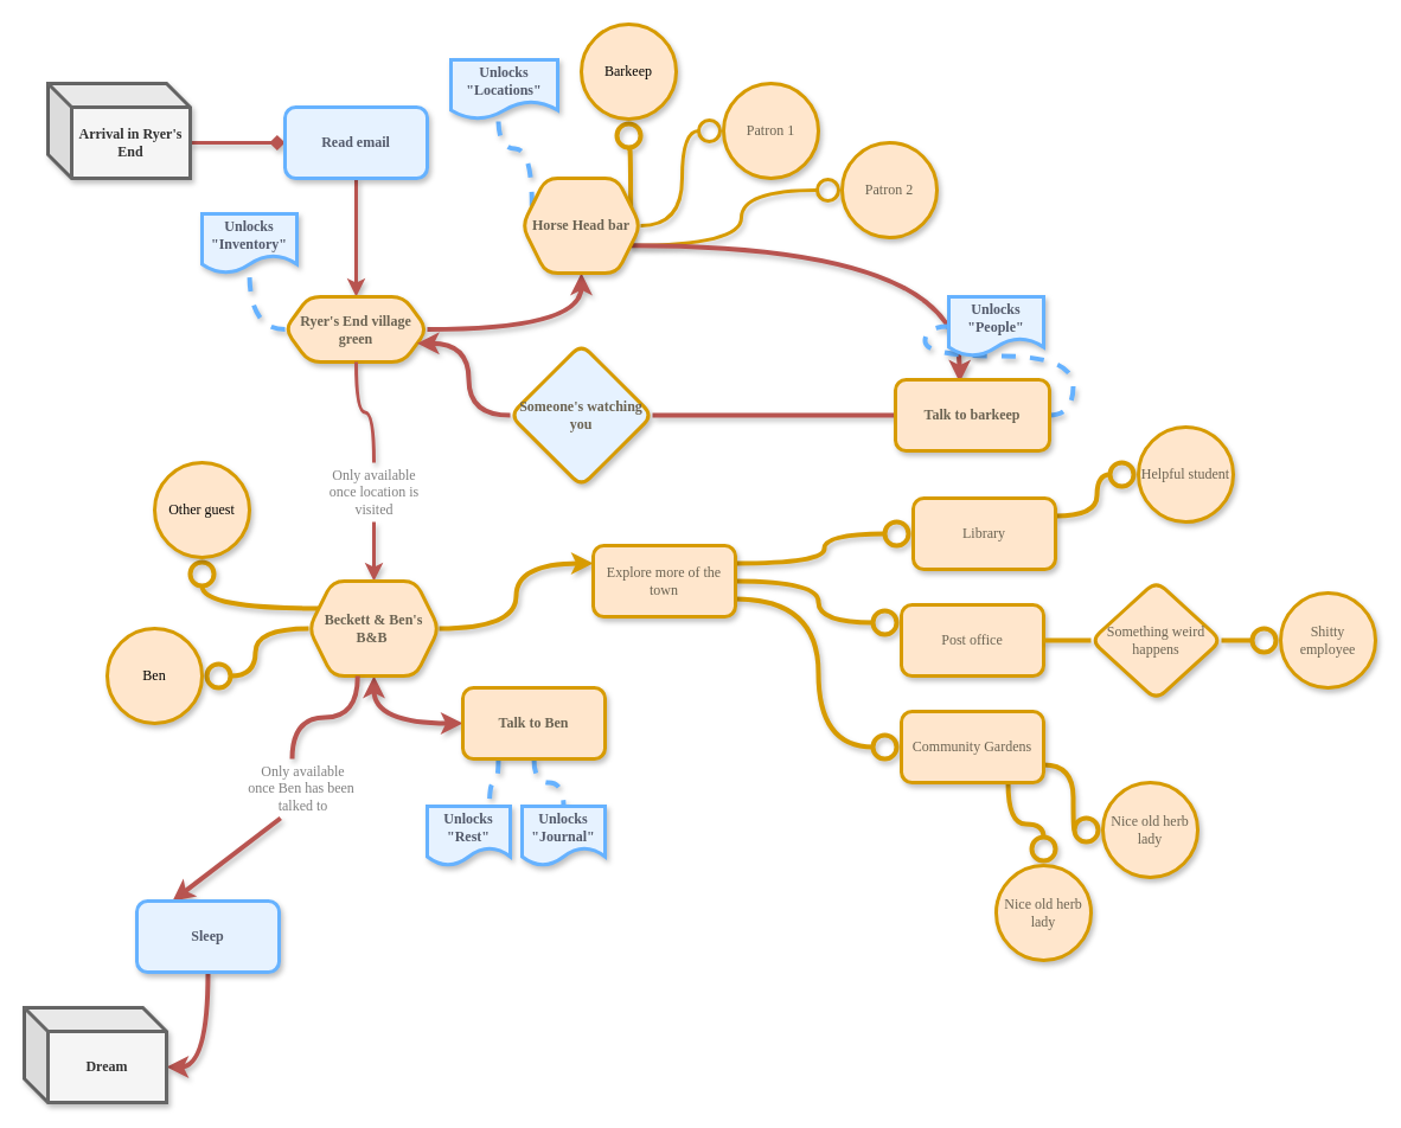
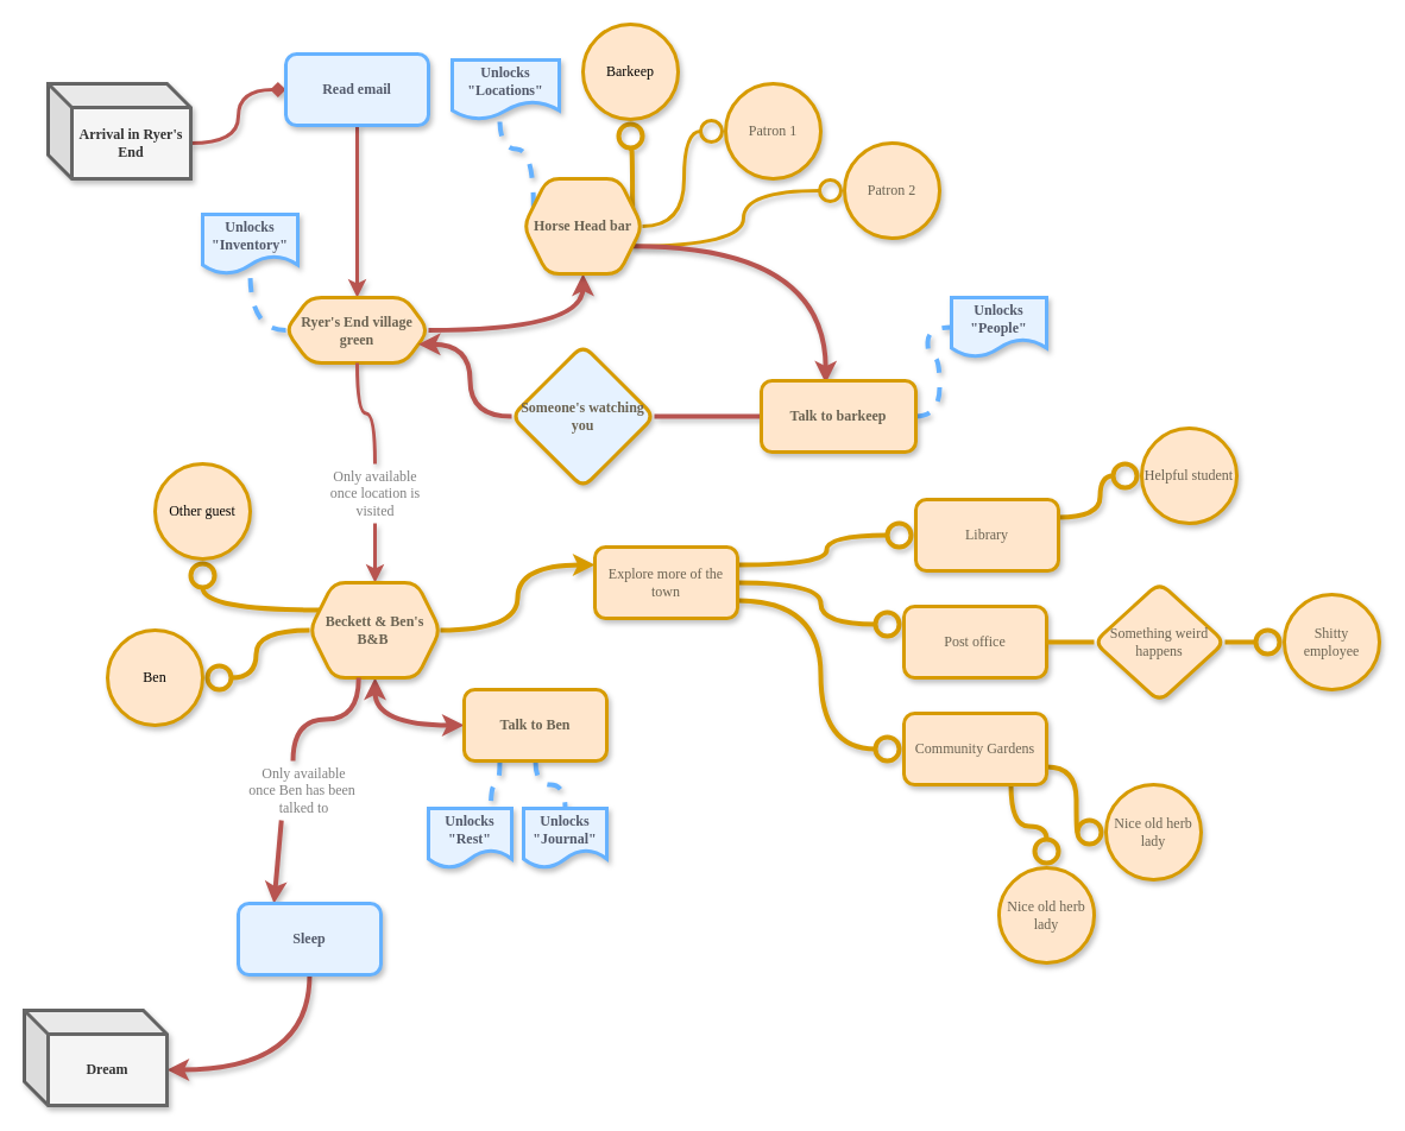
- <mxCell id="4" value="&lt;font color=&quot;#535a6b&quot;&gt;Read email&lt;/font&gt;" style="rounded=1;whiteSpace=wrap;html=1;shadow=1;glass=0;fontFamily=Lucida Console;strokeColor=#66B2FF;strokeWidth=3;fillColor=#E6F2FF;fontStyle=1" vertex="1" parent="1"><mxGeometry x="240" y="90" width="120" height="60" as="geometry" /></mxCell>
+ <mxCell id="4" value="&lt;font color=&quot;#535a6b&quot;&gt;Read email&lt;/font&gt;" style="rounded=1;whiteSpace=wrap;html=1;shadow=1;glass=0;fontFamily=Lucida Console;strokeColor=#66B2FF;strokeWidth=3;fillColor=#E6F2FF;fontStyle=1" vertex="1" parent="1"><mxGeometry x="240" y="45" width="120" height="60" as="geometry" /></mxCell>
- <mxCell id="20" value="&lt;font color=&quot;#6b6352&quot;&gt;Talk to barkeep&lt;/font&gt;" style="rounded=1;whiteSpace=wrap;html=1;shadow=1;glass=0;fontFamily=Lucida Console;fontSize=12;strokeColor=#d79b00;strokeWidth=3;fillColor=#ffe6cc;fontStyle=1;" vertex="1" parent="1"><mxGeometry x="755" y="320" width="130" height="60" as="geometry" /></mxCell>
+ <mxCell id="20" value="&lt;font color=&quot;#6b6352&quot;&gt;Talk to barkeep&lt;/font&gt;" style="rounded=1;whiteSpace=wrap;html=1;shadow=1;glass=0;fontFamily=Lucida Console;fontSize=12;strokeColor=#d79b00;strokeWidth=3;fillColor=#ffe6cc;fontStyle=1;" vertex="1" parent="1"><mxGeometry x="640" y="320" width="130" height="60" as="geometry" /></mxCell>
- <mxCell id="41" value="&lt;b&gt;Sleep&lt;/b&gt;" style="rounded=1;whiteSpace=wrap;html=1;shadow=1;glass=0;fontFamily=Lucida Console;fontSize=12;fontColor=#535A6B;strokeColor=#66B2FF;strokeWidth=3;fillColor=#E6F2FF;" vertex="1" parent="1"><mxGeometry x="115" y="760" width="120" height="60" as="geometry" /></mxCell>
+ <mxCell id="41" value="&lt;b&gt;Sleep&lt;/b&gt;" style="rounded=1;whiteSpace=wrap;html=1;shadow=1;glass=0;fontFamily=Lucida Console;fontSize=12;fontColor=#535A6B;strokeColor=#66B2FF;strokeWidth=3;fillColor=#E6F2FF;" vertex="1" parent="1"><mxGeometry x="200" y="760" width="120" height="60" as="geometry" /></mxCell>
